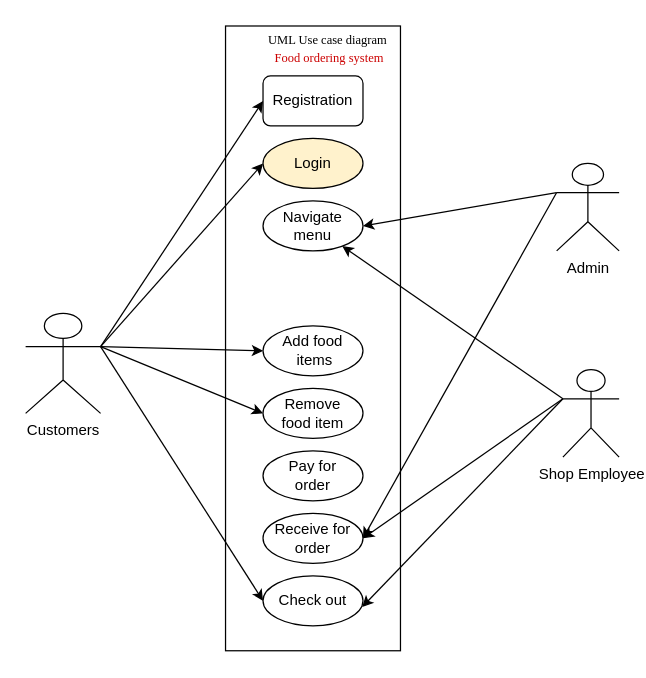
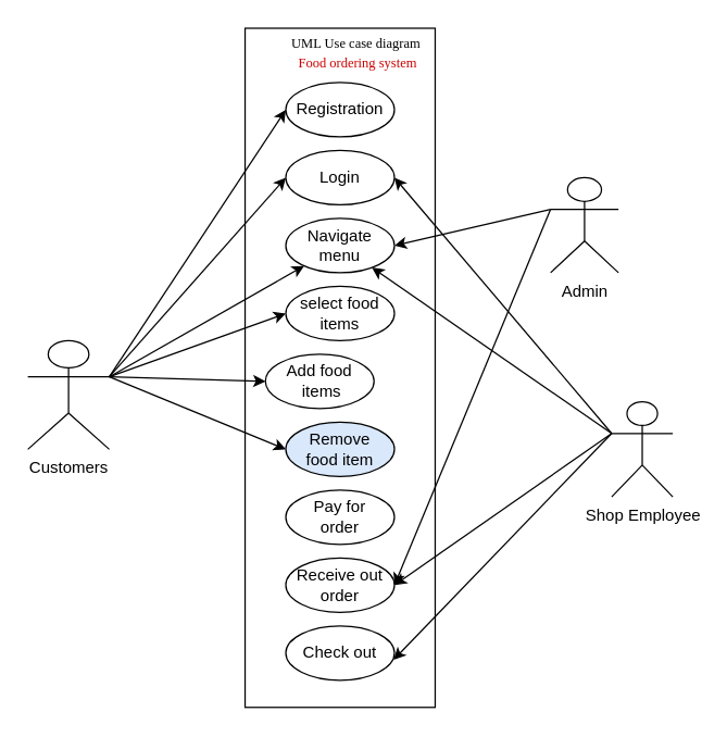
- <mxCell id="3" value="Registration" style="whiteSpace=wrap;html=1;rounded=1;" parent="1" vertex="1"><mxGeometry x="210" y="60" width="80" height="40" as="geometry" /></mxCell>
+ <mxCell id="3" value="Registration" style="ellipse;whiteSpace=wrap;html=1;" parent="1" vertex="1"><mxGeometry x="210" y="60" width="80" height="40" as="geometry" /></mxCell>
- <mxCell id="4" value="Login" style="ellipse;whiteSpace=wrap;html=1;fillColor=#fff2cc;" parent="1" vertex="1"><mxGeometry x="210" y="110" width="80" height="40" as="geometry" /></mxCell>
+ <mxCell id="4" value="Login" style="ellipse;whiteSpace=wrap;html=1;" parent="1" vertex="1"><mxGeometry x="210" y="110" width="80" height="40" as="geometry" /></mxCell>
- <mxCell id="13" value="Admin" style="shape=umlActor;verticalLabelPosition=bottom;verticalAlign=top;html=1;outlineConnect=0;" parent="1" vertex="1"><mxGeometry x="445" y="130" width="50" height="70" as="geometry" /></mxCell>
+ <mxCell id="13" value="Admin" style="shape=umlActor;verticalLabelPosition=bottom;verticalAlign=top;html=1;outlineConnect=0;" parent="1" vertex="1"><mxGeometry x="405" y="130" width="50" height="70" as="geometry" /></mxCell>
+ <mxCell id="6" value="select food&lt;br&gt;items" style="ellipse;whiteSpace=wrap;html=1;" parent="1" vertex="1"><mxGeometry x="210" y="210" width="80" height="40" as="geometry" /></mxCell>
+ <mxCell id="24" value="" style="endArrow=classic;html=1;rounded=0;exitX=0;exitY=0.333;exitDx=0;exitDy=0;exitPerimeter=0;entryX=1;entryY=0.5;entryDx=0;entryDy=0;" parent="1" source="14" target="4" edge="1"><mxGeometry width="50" height="50" relative="1" as="geometry"><mxPoint x="250" y="590" as="sourcePoint" /><mxPoint x="300" y="540" as="targetPoint" /></mxGeometry></mxCell>
+ <mxCell id="17" value="" style="endArrow=classic;html=1;rounded=0;exitX=1;exitY=0.333;exitDx=0;exitDy=0;exitPerimeter=0;entryX=0;entryY=0.5;entryDx=0;entryDy=0;" parent="1" source="12" target="6" edge="1"><mxGeometry width="50" height="50" relative="1" as="geometry"><mxPoint x="250" y="440" as="sourcePoint" /><mxPoint x="300" y="390" as="targetPoint" /></mxGeometry></mxCell>
- <mxCell id="7" value="Add food&lt;br&gt;&amp;nbsp;items" style="ellipse;whiteSpace=wrap;html=1;" parent="1" vertex="1"><mxGeometry x="210" y="260" width="80" height="40" as="geometry" /></mxCell>
+ <mxCell id="7" value="Add food&lt;br&gt;&amp;nbsp;items" style="ellipse;whiteSpace=wrap;html=1;" parent="1" vertex="1"><mxGeometry x="195" y="260" width="80" height="40" as="geometry" /></mxCell>
- <mxCell id="8" value="Remove&lt;br&gt;food item" style="ellipse;whiteSpace=wrap;html=1;" parent="1" vertex="1"><mxGeometry x="210" y="310" width="80" height="40" as="geometry" /></mxCell>
+ <mxCell id="8" value="Remove&lt;br&gt;food item" style="ellipse;whiteSpace=wrap;html=1;fillColor=#dae8fc;" parent="1" vertex="1"><mxGeometry x="210" y="310" width="80" height="40" as="geometry" /></mxCell>
- <mxCell id="20" value="" style="endArrow=classic;html=1;rounded=0;exitX=1;exitY=0.333;exitDx=0;exitDy=0;exitPerimeter=0;entryX=0;entryY=0.5;entryDx=0;entryDy=0;" parent="1" source="12" target="11" edge="1"><mxGeometry width="50" height="50" relative="1" as="geometry"><mxPoint x="250" y="730" as="sourcePoint" /><mxPoint x="300" y="680" as="targetPoint" /></mxGeometry></mxCell>
+ <mxCell id="20" value="" style="endArrow=classic;html=1;rounded=0;exitX=1;exitY=0.333;exitDx=0;exitDy=0;exitPerimeter=0;" parent="1" source="12" target="5" edge="1"><mxGeometry width="50" height="50" relative="1" as="geometry"><mxPoint x="250" y="730" as="sourcePoint" /><mxPoint x="300" y="680" as="targetPoint" /></mxGeometry></mxCell>
- <mxCell id="10" value="Receive for&lt;br&gt;order" style="ellipse;whiteSpace=wrap;html=1;" parent="1" vertex="1"><mxGeometry x="210" y="410" width="80" height="40" as="geometry" /></mxCell>
+ <mxCell id="10" value="Receive out&lt;br&gt;order" style="ellipse;whiteSpace=wrap;html=1;" parent="1" vertex="1"><mxGeometry x="210" y="410" width="80" height="40" as="geometry" /></mxCell>
